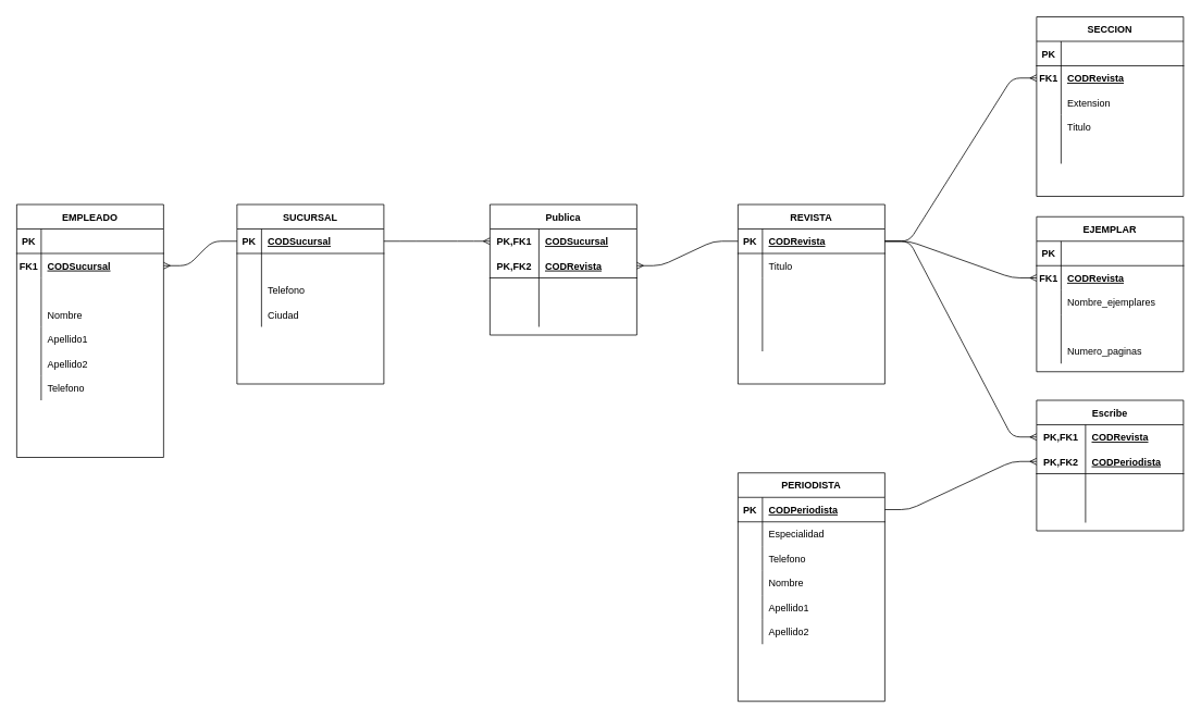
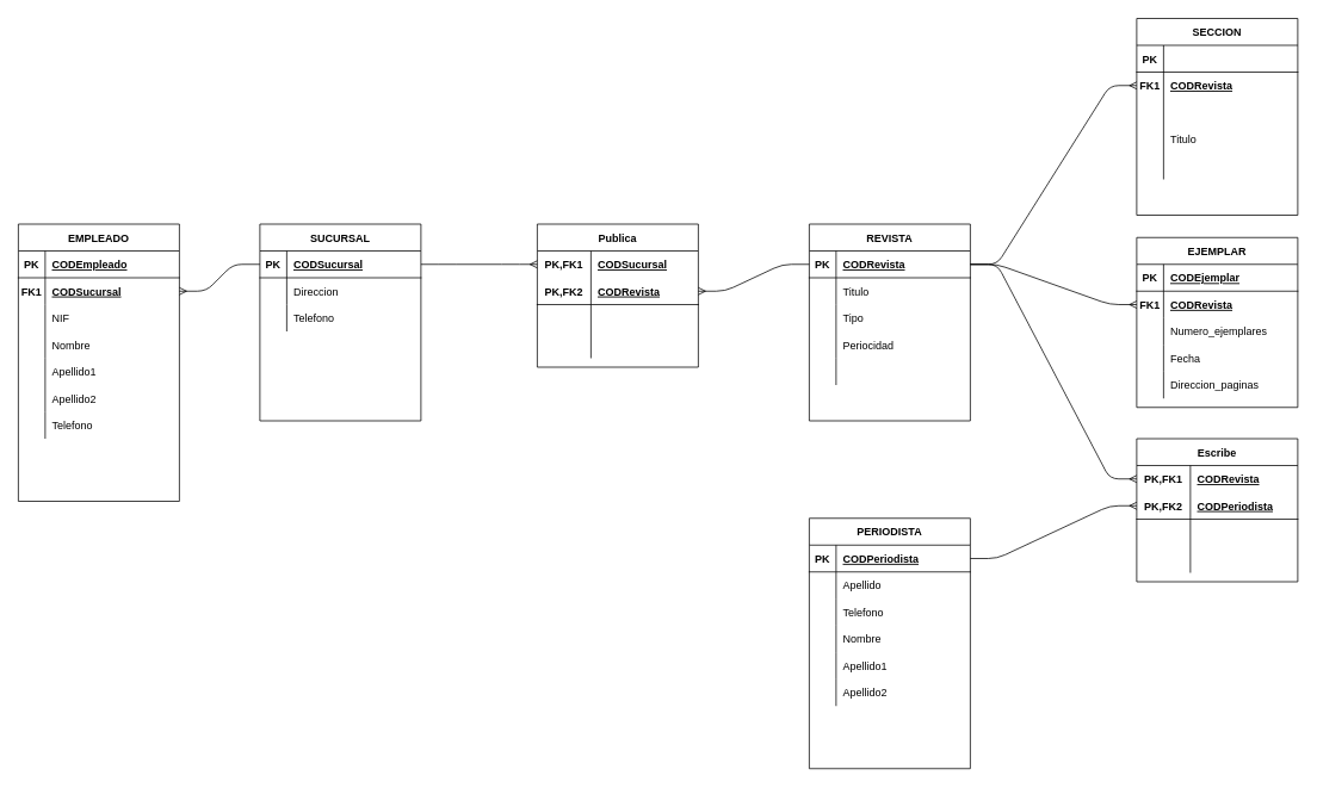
- <mxCell id="98" value="Extension" style="shape=partialRectangle;connectable=0;fillColor=none;top=0;left=0;bottom=0;right=0;align=left;spacingLeft=6;overflow=hidden;" vertex="1" parent="96"><mxGeometry x="30" width="150" height="30" as="geometry" /></mxCell>
+ <mxCell id="36" value="CODEmpleado" style="shape=partialRectangle;connectable=0;fillColor=none;top=0;left=0;bottom=0;right=0;align=left;spacingLeft=6;fontStyle=5;overflow=hidden;" vertex="1" parent="34"><mxGeometry x="30" width="150" height="30" as="geometry" /></mxCell>
+ <mxCell id="77" value="CODEjemplar" style="shape=partialRectangle;connectable=0;fillColor=none;top=0;left=0;bottom=0;right=0;align=left;spacingLeft=6;fontStyle=5;overflow=hidden;" vertex="1" parent="75"><mxGeometry x="30" width="150" height="30" as="geometry" /></mxCell>
+ <mxCell id="8" value="Direccion" style="shape=partialRectangle;connectable=0;fillColor=none;top=0;left=0;bottom=0;right=0;align=left;spacingLeft=6;overflow=hidden;" vertex="1" parent="6"><mxGeometry x="30" width="150" height="30" as="geometry" /></mxCell>
+ <mxCell id="42" value="NIF" style="shape=partialRectangle;connectable=0;fillColor=none;top=0;left=0;bottom=0;right=0;align=left;spacingLeft=6;overflow=hidden;" vertex="1" parent="40"><mxGeometry x="30" width="150" height="30" as="geometry" /></mxCell>
+ <mxCell id="26" value="Tipo" style="shape=partialRectangle;connectable=0;fillColor=none;top=0;left=0;bottom=0;right=0;align=left;spacingLeft=6;overflow=hidden;" vertex="1" parent="24"><mxGeometry x="30" width="150" height="30" as="geometry" /></mxCell>
- <mxCell id="83" value="Nombre_ejemplares" style="shape=partialRectangle;connectable=0;fillColor=none;top=0;left=0;bottom=0;right=0;align=left;spacingLeft=6;overflow=hidden;" vertex="1" parent="81"><mxGeometry x="30" width="150" height="30" as="geometry" /></mxCell>
+ <mxCell id="83" value="Numero_ejemplares" style="shape=partialRectangle;connectable=0;fillColor=none;top=0;left=0;bottom=0;right=0;align=left;spacingLeft=6;overflow=hidden;" vertex="1" parent="81"><mxGeometry x="30" width="150" height="30" as="geometry" /></mxCell>
- <mxCell id="14" value="Ciudad" style="shape=partialRectangle;connectable=0;fillColor=none;top=0;left=0;bottom=0;right=0;align=left;spacingLeft=6;overflow=hidden;" vertex="1" parent="12"><mxGeometry x="30" width="150" height="30" as="geometry" /></mxCell>
+ <mxCell id="29" value="Periocidad" style="shape=partialRectangle;connectable=0;fillColor=none;top=0;left=0;bottom=0;right=0;align=left;spacingLeft=6;overflow=hidden;" vertex="1" parent="27"><mxGeometry x="30" width="150" height="30" as="geometry" /></mxCell>
+ <mxCell id="86" value="Fecha" style="shape=partialRectangle;connectable=0;fillColor=none;top=0;left=0;bottom=0;right=0;align=left;spacingLeft=6;overflow=hidden;" vertex="1" parent="84"><mxGeometry x="30" width="150" height="30" as="geometry" /></mxCell>
- <mxCell id="89" value="Numero_paginas" style="shape=partialRectangle;connectable=0;fillColor=none;top=0;left=0;bottom=0;right=0;align=left;spacingLeft=6;overflow=hidden;" vertex="1" parent="87"><mxGeometry x="30" width="150" height="30" as="geometry" /></mxCell>
+ <mxCell id="89" value="Direccion_paginas" style="shape=partialRectangle;connectable=0;fillColor=none;top=0;left=0;bottom=0;right=0;align=left;spacingLeft=6;overflow=hidden;" vertex="1" parent="87"><mxGeometry x="30" width="150" height="30" as="geometry" /></mxCell>
- <mxCell id="61" value="Especialidad" style="shape=partialRectangle;connectable=0;fillColor=none;top=0;left=0;bottom=0;right=0;align=left;spacingLeft=6;overflow=hidden;" vertex="1" parent="59"><mxGeometry x="30" width="150" height="30" as="geometry" /></mxCell>
+ <mxCell id="61" value="Apellido" style="shape=partialRectangle;connectable=0;fillColor=none;top=0;left=0;bottom=0;right=0;align=left;spacingLeft=6;overflow=hidden;" vertex="1" parent="59"><mxGeometry x="30" width="150" height="30" as="geometry" /></mxCell>
